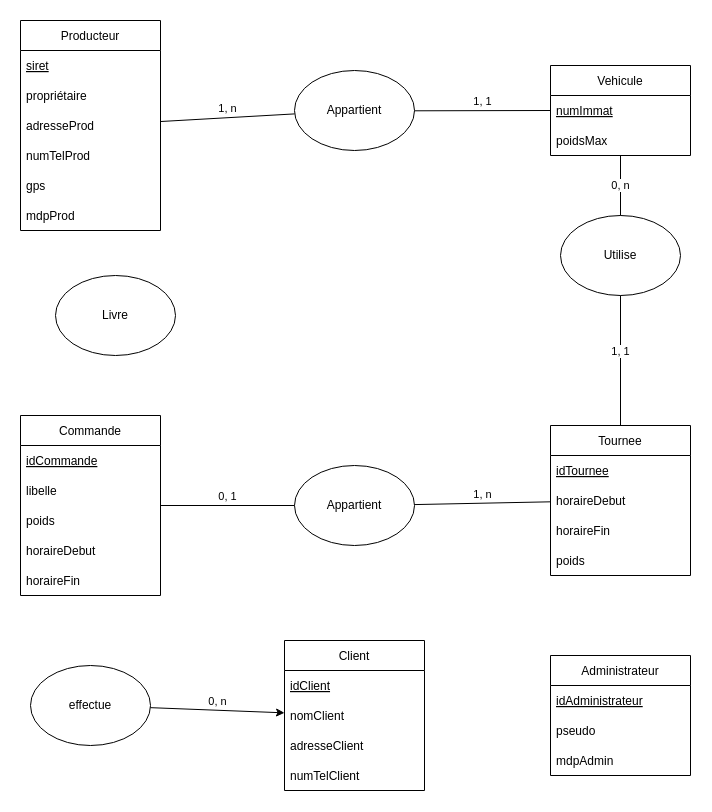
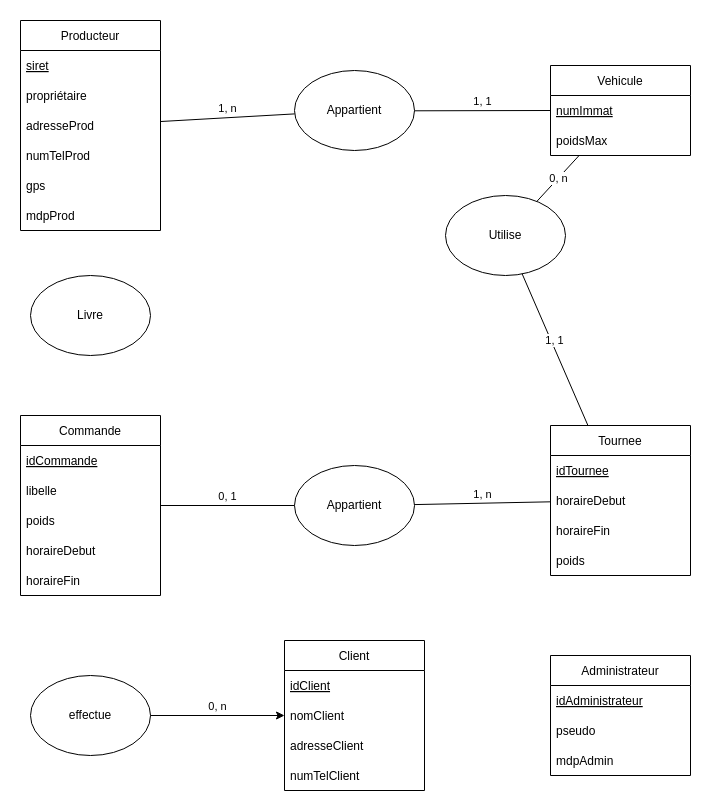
- <mxCell id="34" value="Utilise" style="ellipse;whiteSpace=wrap;html=1;" vertex="1" parent="1"><mxGeometry x="560" y="215" width="120" height="80" as="geometry" /></mxCell>
+ <mxCell id="34" value="Utilise" style="ellipse;whiteSpace=wrap;html=1;" vertex="1" parent="1"><mxGeometry x="445" y="195" width="120" height="80" as="geometry" /></mxCell>
- <mxCell id="29" value="Livre" style="ellipse;whiteSpace=wrap;html=1;" vertex="1" parent="1"><mxGeometry x="55" y="275" width="120" height="80" as="geometry" /></mxCell>
+ <mxCell id="29" value="Livre" style="ellipse;whiteSpace=wrap;html=1;" vertex="1" parent="1"><mxGeometry x="30" y="275" width="120" height="80" as="geometry" /></mxCell>
- <mxCell id="30" value="effectue" style="ellipse;whiteSpace=wrap;html=1;" vertex="1" parent="1"><mxGeometry x="30" y="665" width="120" height="80" as="geometry" /></mxCell>
+ <mxCell id="30" value="effectue" style="ellipse;whiteSpace=wrap;html=1;" vertex="1" parent="1"><mxGeometry x="30" y="675" width="120" height="80" as="geometry" /></mxCell>
